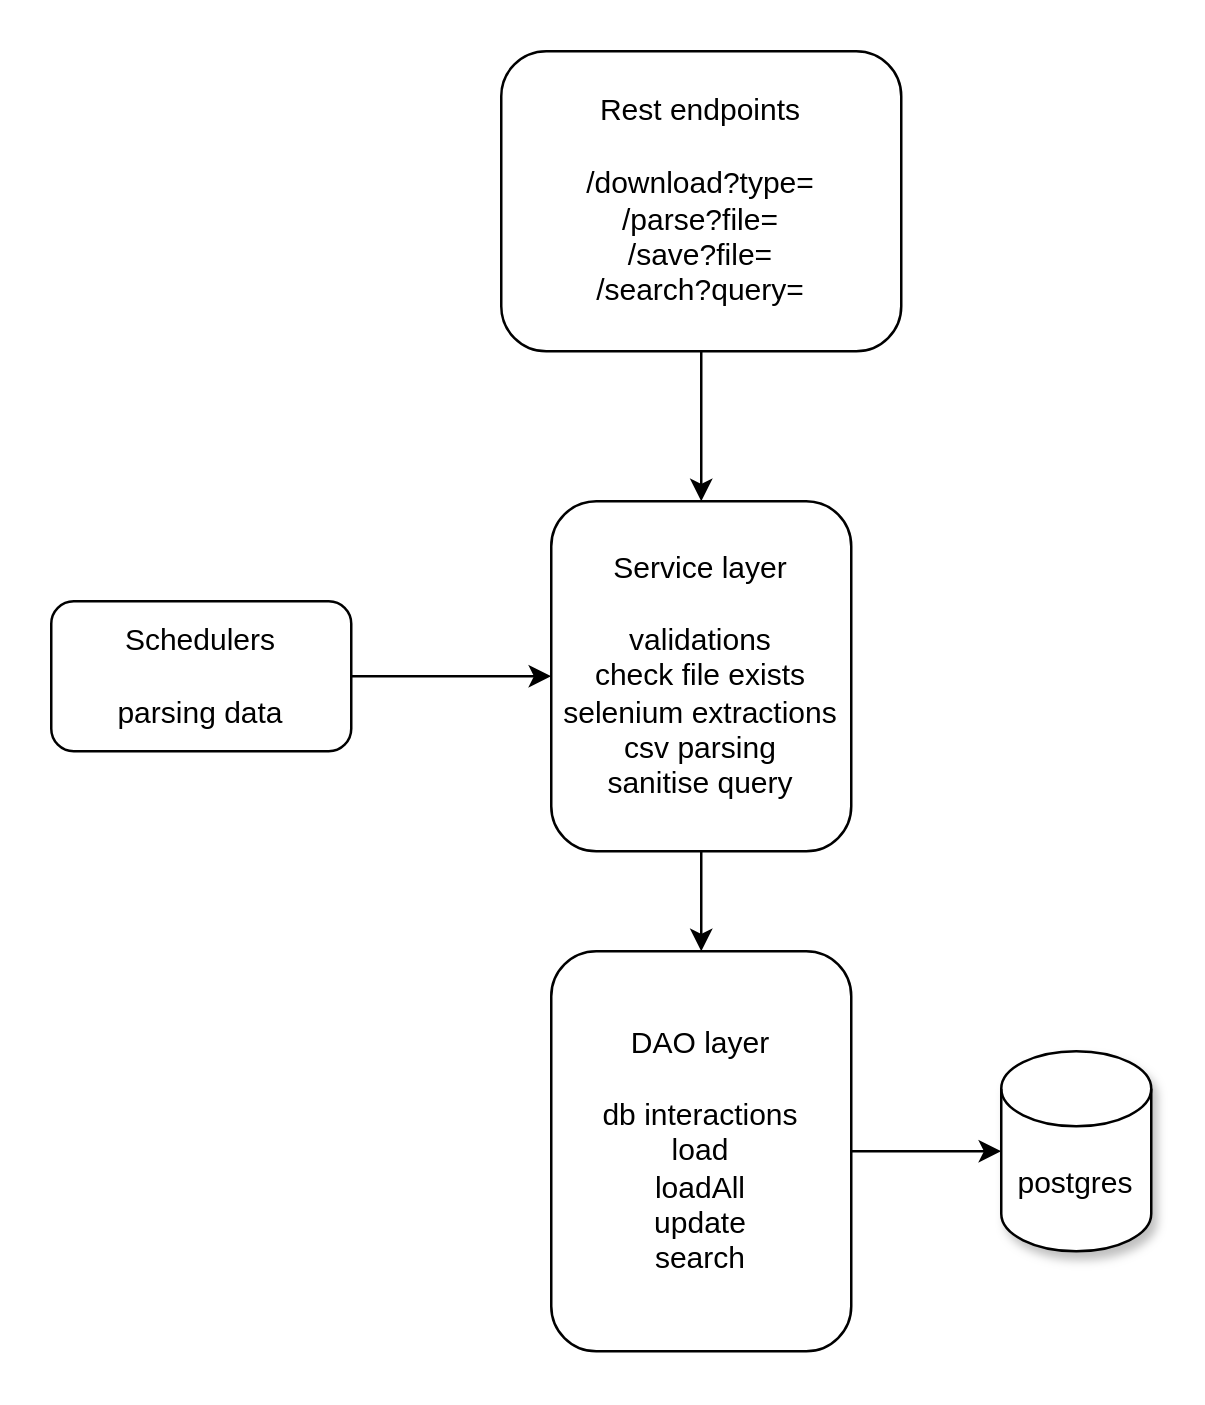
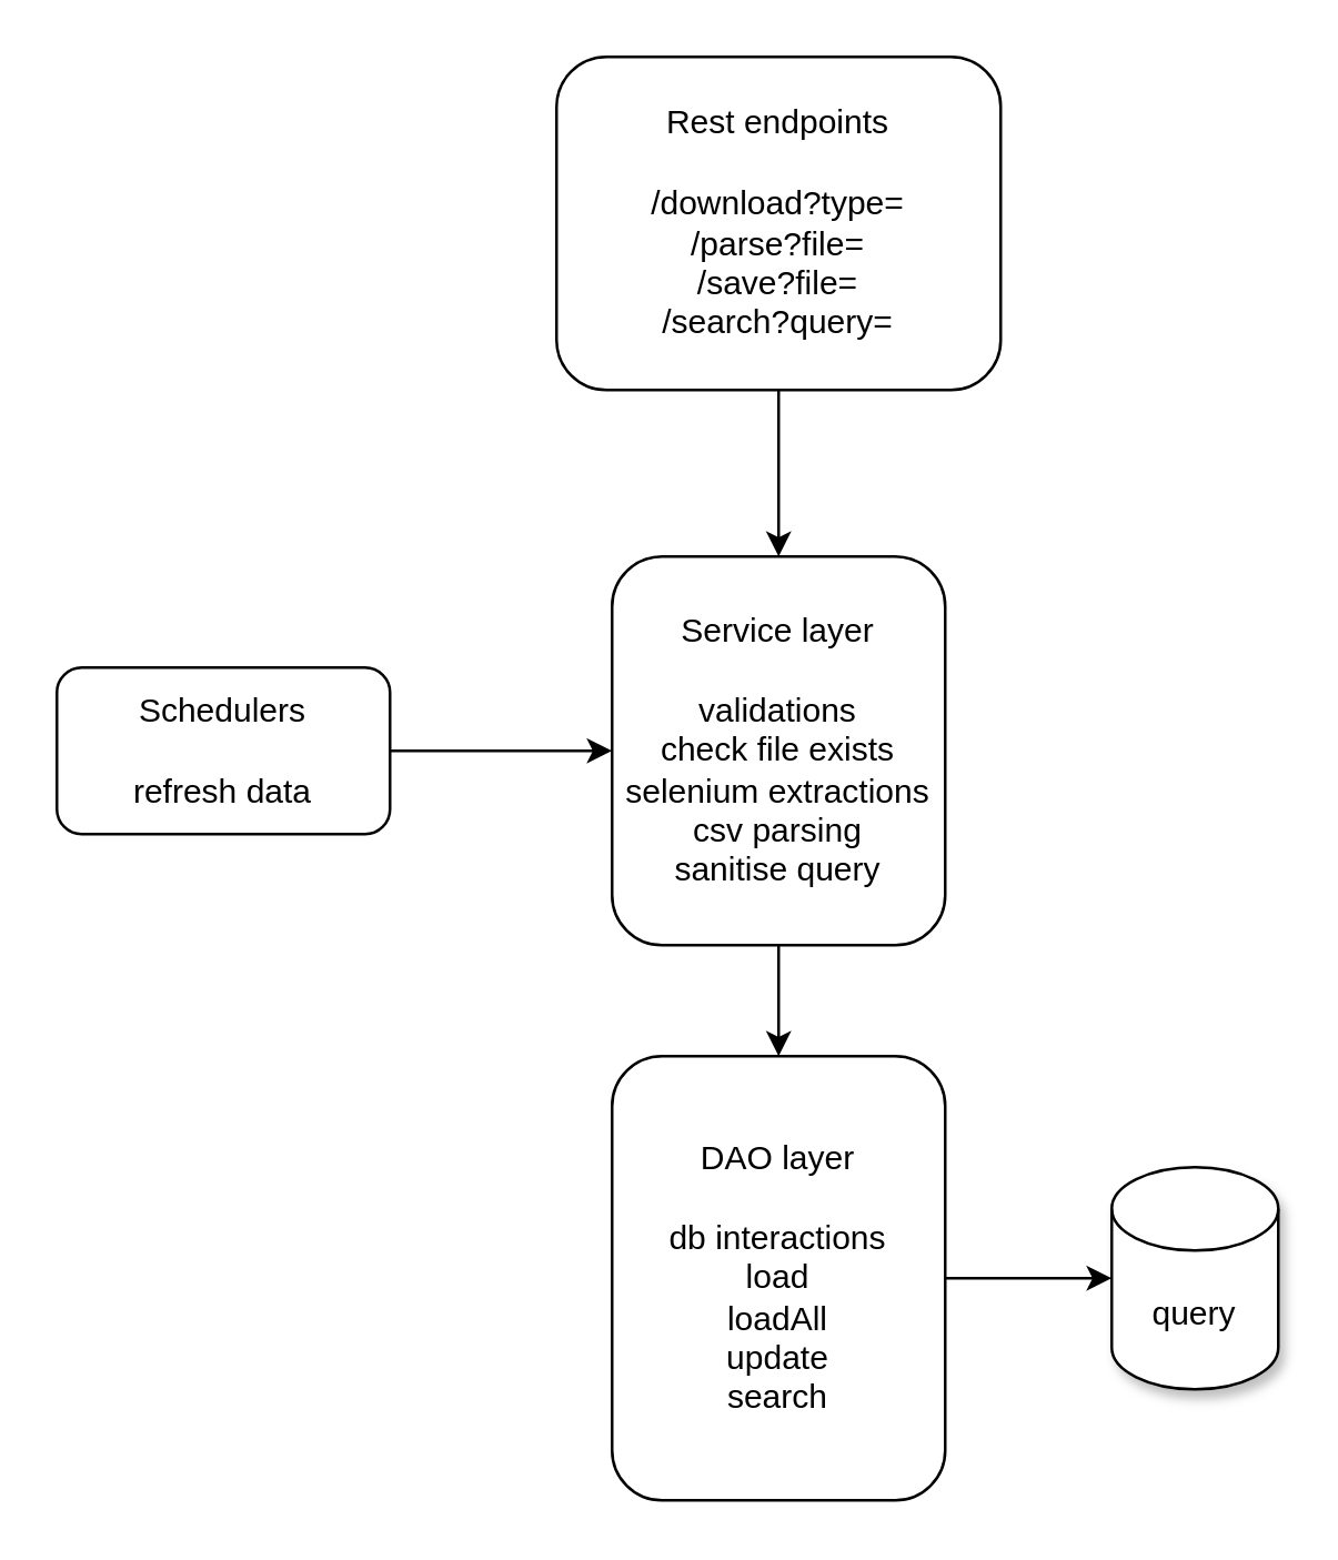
- <mxCell id="10" value="Schedulers&lt;div&gt;&lt;br&gt;&lt;/div&gt;&lt;div&gt;parsing data&lt;/div&gt;" style="rounded=1;whiteSpace=wrap;html=1;" vertex="1" parent="1"><mxGeometry x="20" y="240" width="120" height="60" as="geometry" /></mxCell>
+ <mxCell id="10" value="Schedulers&lt;div&gt;&lt;br&gt;&lt;/div&gt;&lt;div&gt;refresh data&lt;/div&gt;" style="rounded=1;whiteSpace=wrap;html=1;" vertex="1" parent="1"><mxGeometry x="20" y="240" width="120" height="60" as="geometry" /></mxCell>
- <mxCell id="4" value="postgres" style="shape=cylinder3;whiteSpace=wrap;html=1;boundedLbl=1;backgroundOutline=1;size=15;shadow=1;" vertex="1" parent="1"><mxGeometry x="400" y="420" width="60" height="80" as="geometry" /></mxCell>
+ <mxCell id="4" value="query" style="shape=cylinder3;whiteSpace=wrap;html=1;boundedLbl=1;backgroundOutline=1;size=15;shadow=1;" vertex="1" parent="1"><mxGeometry x="400" y="420" width="60" height="80" as="geometry" /></mxCell>
